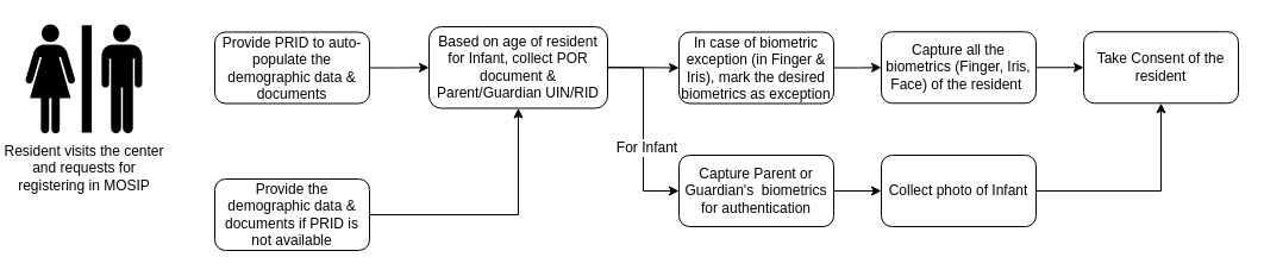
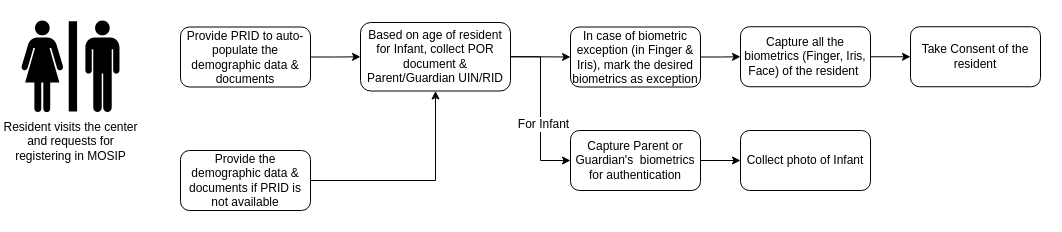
- <mxCell id="17" style="edgeStyle=orthogonalEdgeStyle;rounded=0;orthogonalLoop=1;jettySize=auto;html=1;entryX=0.5;entryY=1;entryDx=0;entryDy=0;fontSize=12;" edge="1" parent="1" source="18" target="19"><mxGeometry relative="1" as="geometry" /></mxCell>
